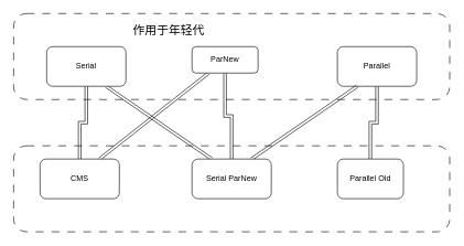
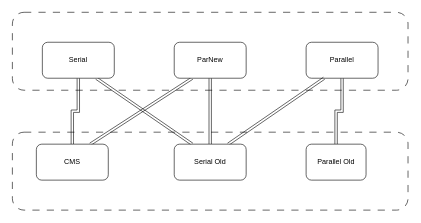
- <mxCell id="16" value="&lt;font style=&quot;font-size: 18px;&quot;&gt;作用于年轻代&lt;/font&gt;" style="text;html=1;align=center;verticalAlign=middle;whiteSpace=wrap;rounded=0;" vertex="1" parent="1"><mxGeometry x="190" y="30" width="130" height="30" as="geometry" /></mxCell>
- <mxCell id="12" value="ParNew" style="rounded=1;whiteSpace=wrap;html=1;" vertex="1" parent="1"><mxGeometry x="290" y="70" width="100" height="40" as="geometry" /></mxCell>
+ <mxCell id="12" value="ParNew" style="rounded=1;whiteSpace=wrap;html=1;" vertex="1" parent="1"><mxGeometry x="290" y="70" width="120" height="60" as="geometry" /></mxCell>
- <mxCell id="14" value="Serial ParNew" style="rounded=1;whiteSpace=wrap;html=1;" vertex="1" parent="1"><mxGeometry x="290" y="240" width="120" height="60" as="geometry" /></mxCell>
+ <mxCell id="14" value="Serial Old" style="rounded=1;whiteSpace=wrap;html=1;" vertex="1" parent="1"><mxGeometry x="290" y="240" width="120" height="60" as="geometry" /></mxCell>
